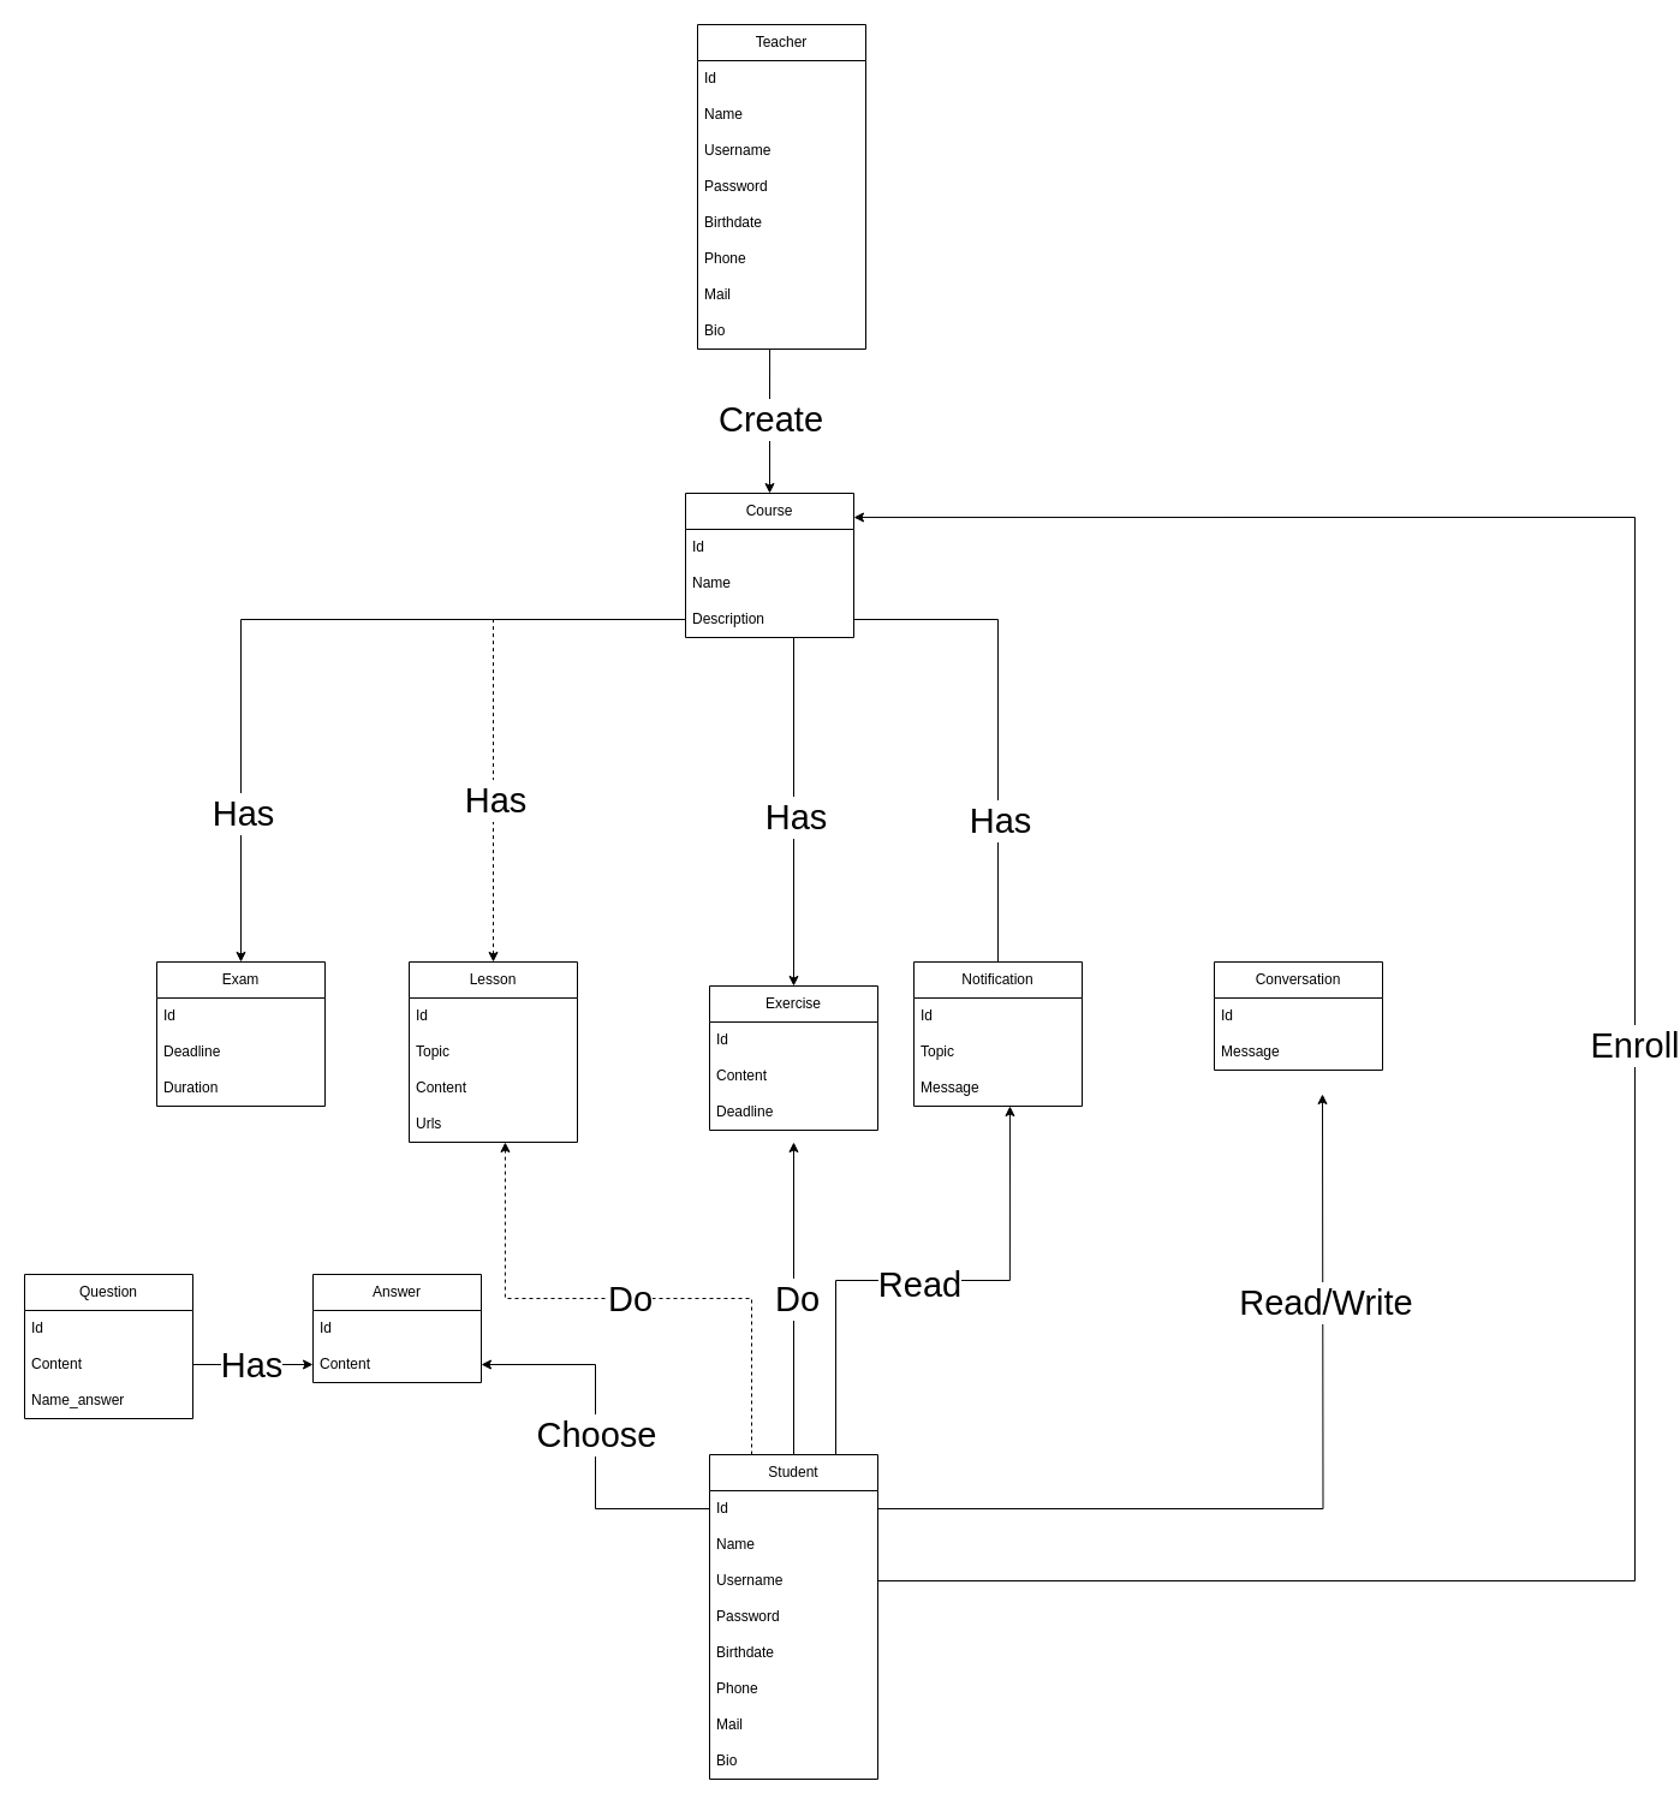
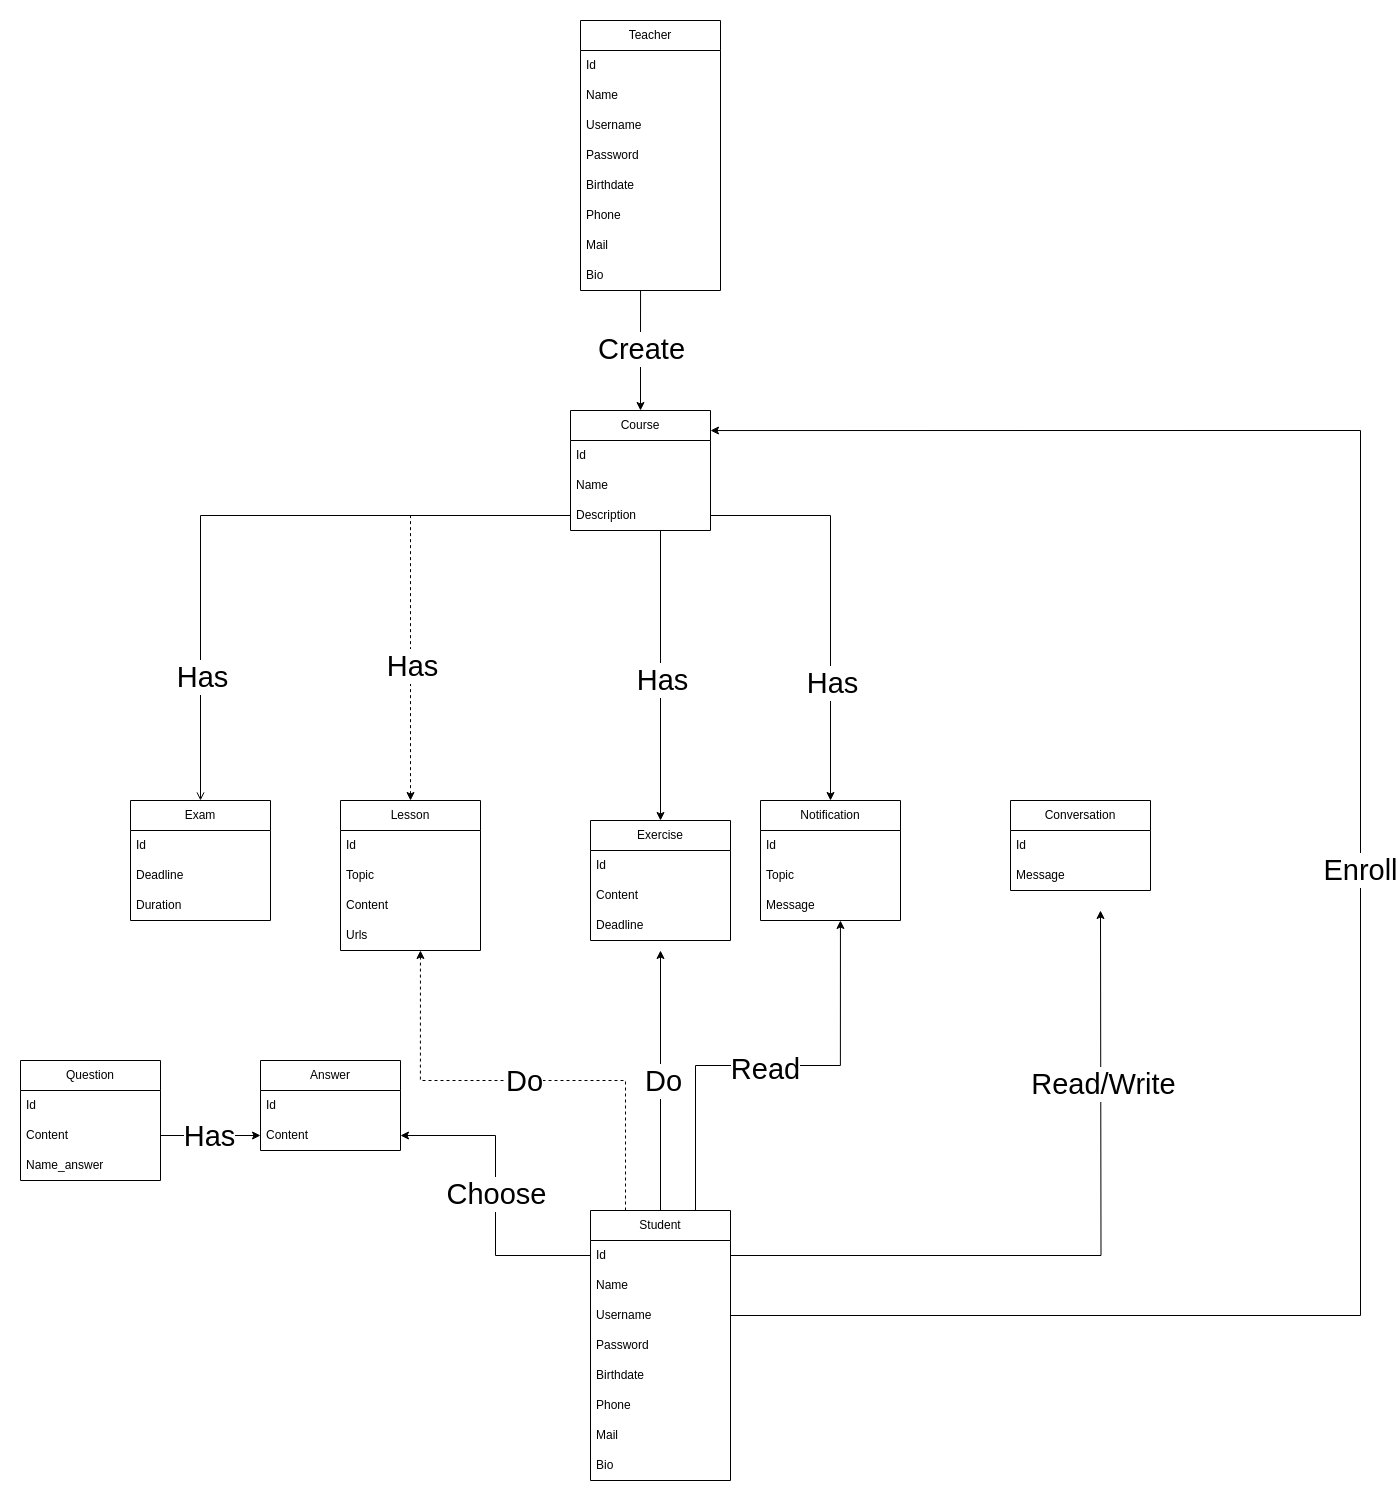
- <mxCell id="59" style="edgeStyle=orthogonalEdgeStyle;rounded=0;orthogonalLoop=1;jettySize=auto;html=1;exitX=0;exitY=0.5;exitDx=0;exitDy=0;entryX=0.5;entryY=0;entryDx=0;entryDy=0;endArrow=classic;endFill=1;startArrow=none;startFill=0;" edge="1" parent="1" source="27" target="28"><mxGeometry relative="1" as="geometry" /></mxCell>
+ <mxCell id="59" style="edgeStyle=orthogonalEdgeStyle;rounded=0;orthogonalLoop=1;jettySize=auto;html=1;exitX=0;exitY=0.5;exitDx=0;exitDy=0;entryX=0.5;entryY=0;entryDx=0;entryDy=0;endArrow=open;endFill=1;startArrow=none;startFill=0;" edge="1" parent="1" source="27" target="28"><mxGeometry relative="1" as="geometry" /></mxCell>
- <mxCell id="61" style="edgeStyle=orthogonalEdgeStyle;rounded=0;orthogonalLoop=1;jettySize=auto;html=1;exitX=1;exitY=0.5;exitDx=0;exitDy=0;entryX=0.5;entryY=0;entryDx=0;entryDy=0;endArrow=none;" edge="1" parent="1" source="27" target="32"><mxGeometry relative="1" as="geometry" /></mxCell>
+ <mxCell id="61" style="edgeStyle=orthogonalEdgeStyle;rounded=0;orthogonalLoop=1;jettySize=auto;html=1;exitX=1;exitY=0.5;exitDx=0;exitDy=0;entryX=0.5;entryY=0;entryDx=0;entryDy=0;" edge="1" parent="1" source="27" target="32"><mxGeometry relative="1" as="geometry" /></mxCell>
